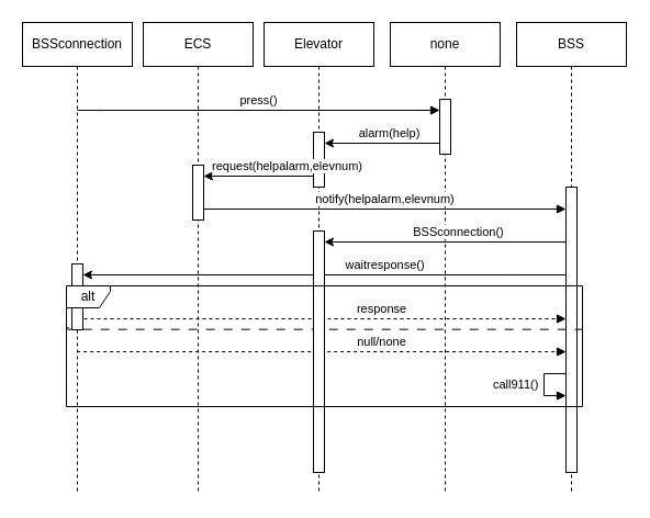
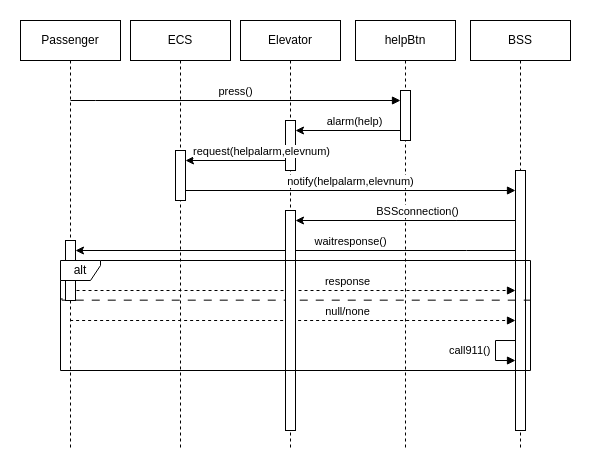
- <mxCell id="12" value="BSSconnection" style="shape=umlLifeline;perimeter=lifelinePerimeter;whiteSpace=wrap;html=1;container=0;dropTarget=0;collapsible=0;recursiveResize=0;outlineConnect=0;portConstraint=eastwest;newEdgeStyle={&quot;edgeStyle&quot;:&quot;elbowEdgeStyle&quot;,&quot;elbow&quot;:&quot;vertical&quot;,&quot;curved&quot;:0,&quot;rounded&quot;:0};" parent="1" vertex="1"><mxGeometry x="20" y="20" width="100" height="430" as="geometry" /></mxCell>
+ <mxCell id="12" value="Passenger" style="shape=umlLifeline;perimeter=lifelinePerimeter;whiteSpace=wrap;html=1;container=0;dropTarget=0;collapsible=0;recursiveResize=0;outlineConnect=0;portConstraint=eastwest;newEdgeStyle={&quot;edgeStyle&quot;:&quot;elbowEdgeStyle&quot;,&quot;elbow&quot;:&quot;vertical&quot;,&quot;curved&quot;:0,&quot;rounded&quot;:0};" parent="1" vertex="1"><mxGeometry x="20" y="20" width="100" height="430" as="geometry" /></mxCell>
- <mxCell id="15" value="none" style="shape=umlLifeline;perimeter=lifelinePerimeter;whiteSpace=wrap;html=1;container=0;dropTarget=0;collapsible=0;recursiveResize=0;outlineConnect=0;portConstraint=eastwest;newEdgeStyle={&quot;edgeStyle&quot;:&quot;elbowEdgeStyle&quot;,&quot;elbow&quot;:&quot;vertical&quot;,&quot;curved&quot;:0,&quot;rounded&quot;:0};" parent="1" vertex="1"><mxGeometry x="355" y="20" width="100" height="430" as="geometry" /></mxCell>
+ <mxCell id="15" value="helpBtn" style="shape=umlLifeline;perimeter=lifelinePerimeter;whiteSpace=wrap;html=1;container=0;dropTarget=0;collapsible=0;recursiveResize=0;outlineConnect=0;portConstraint=eastwest;newEdgeStyle={&quot;edgeStyle&quot;:&quot;elbowEdgeStyle&quot;,&quot;elbow&quot;:&quot;vertical&quot;,&quot;curved&quot;:0,&quot;rounded&quot;:0};" parent="1" vertex="1"><mxGeometry x="355" y="20" width="100" height="430" as="geometry" /></mxCell>
